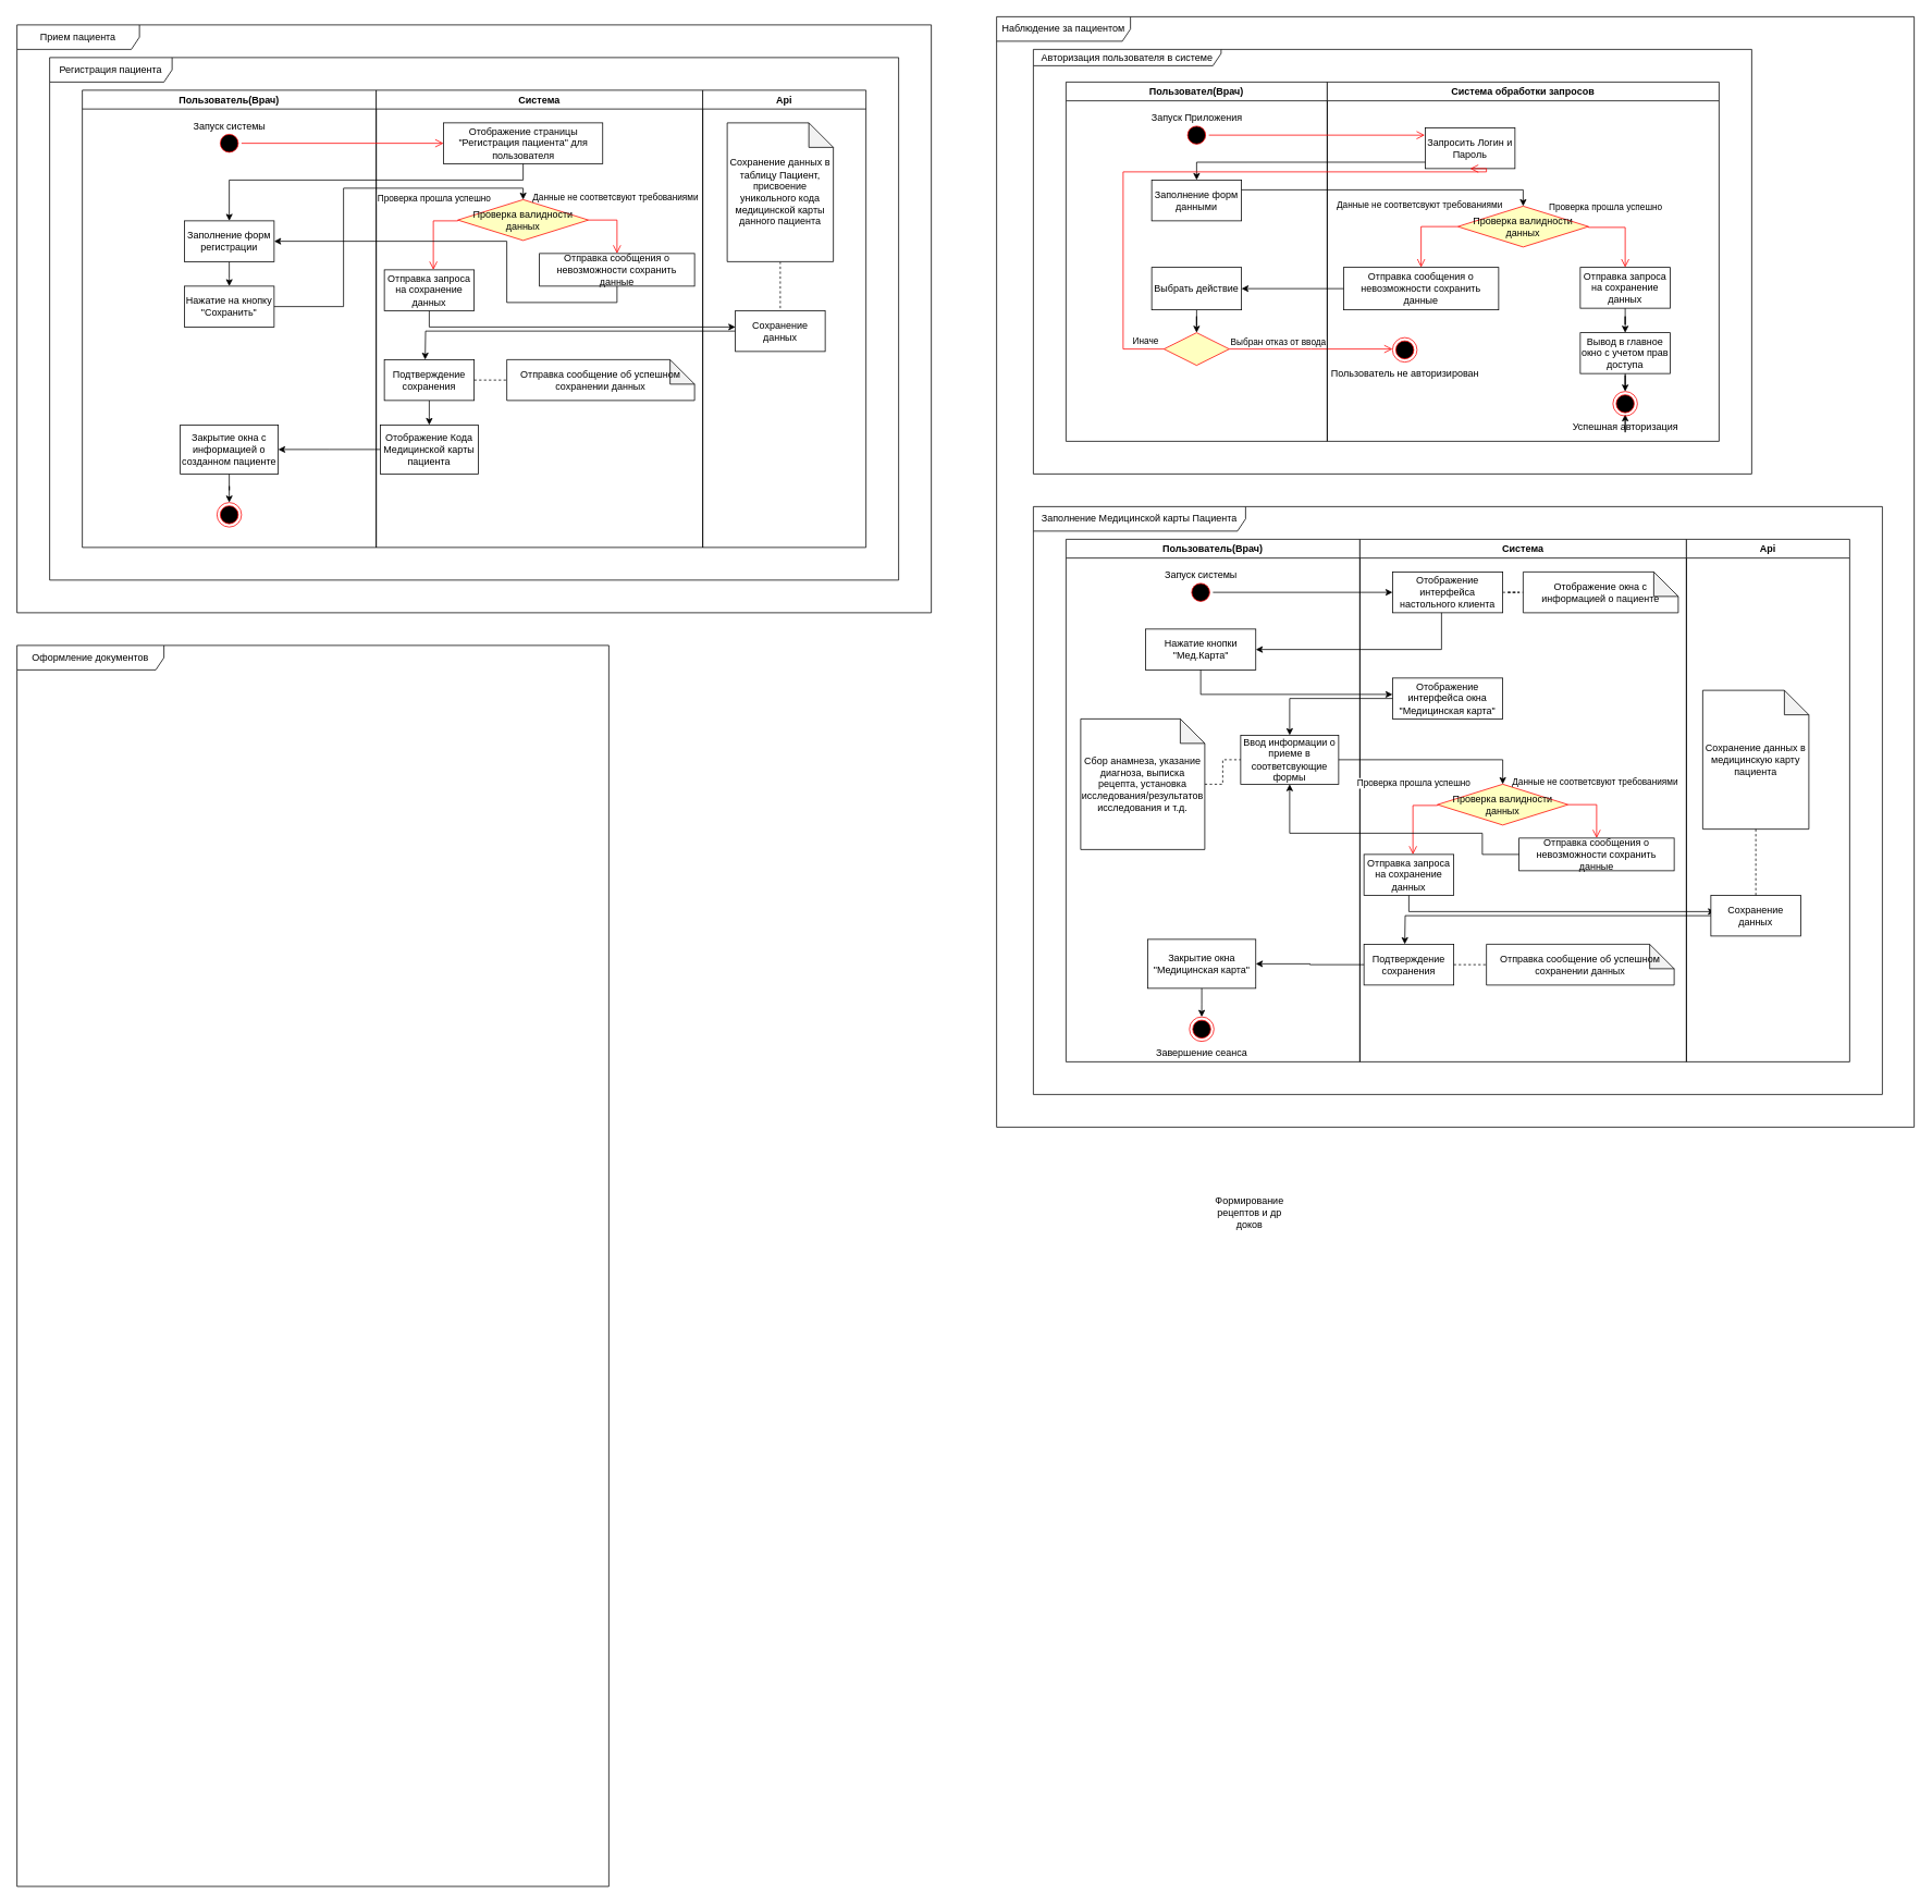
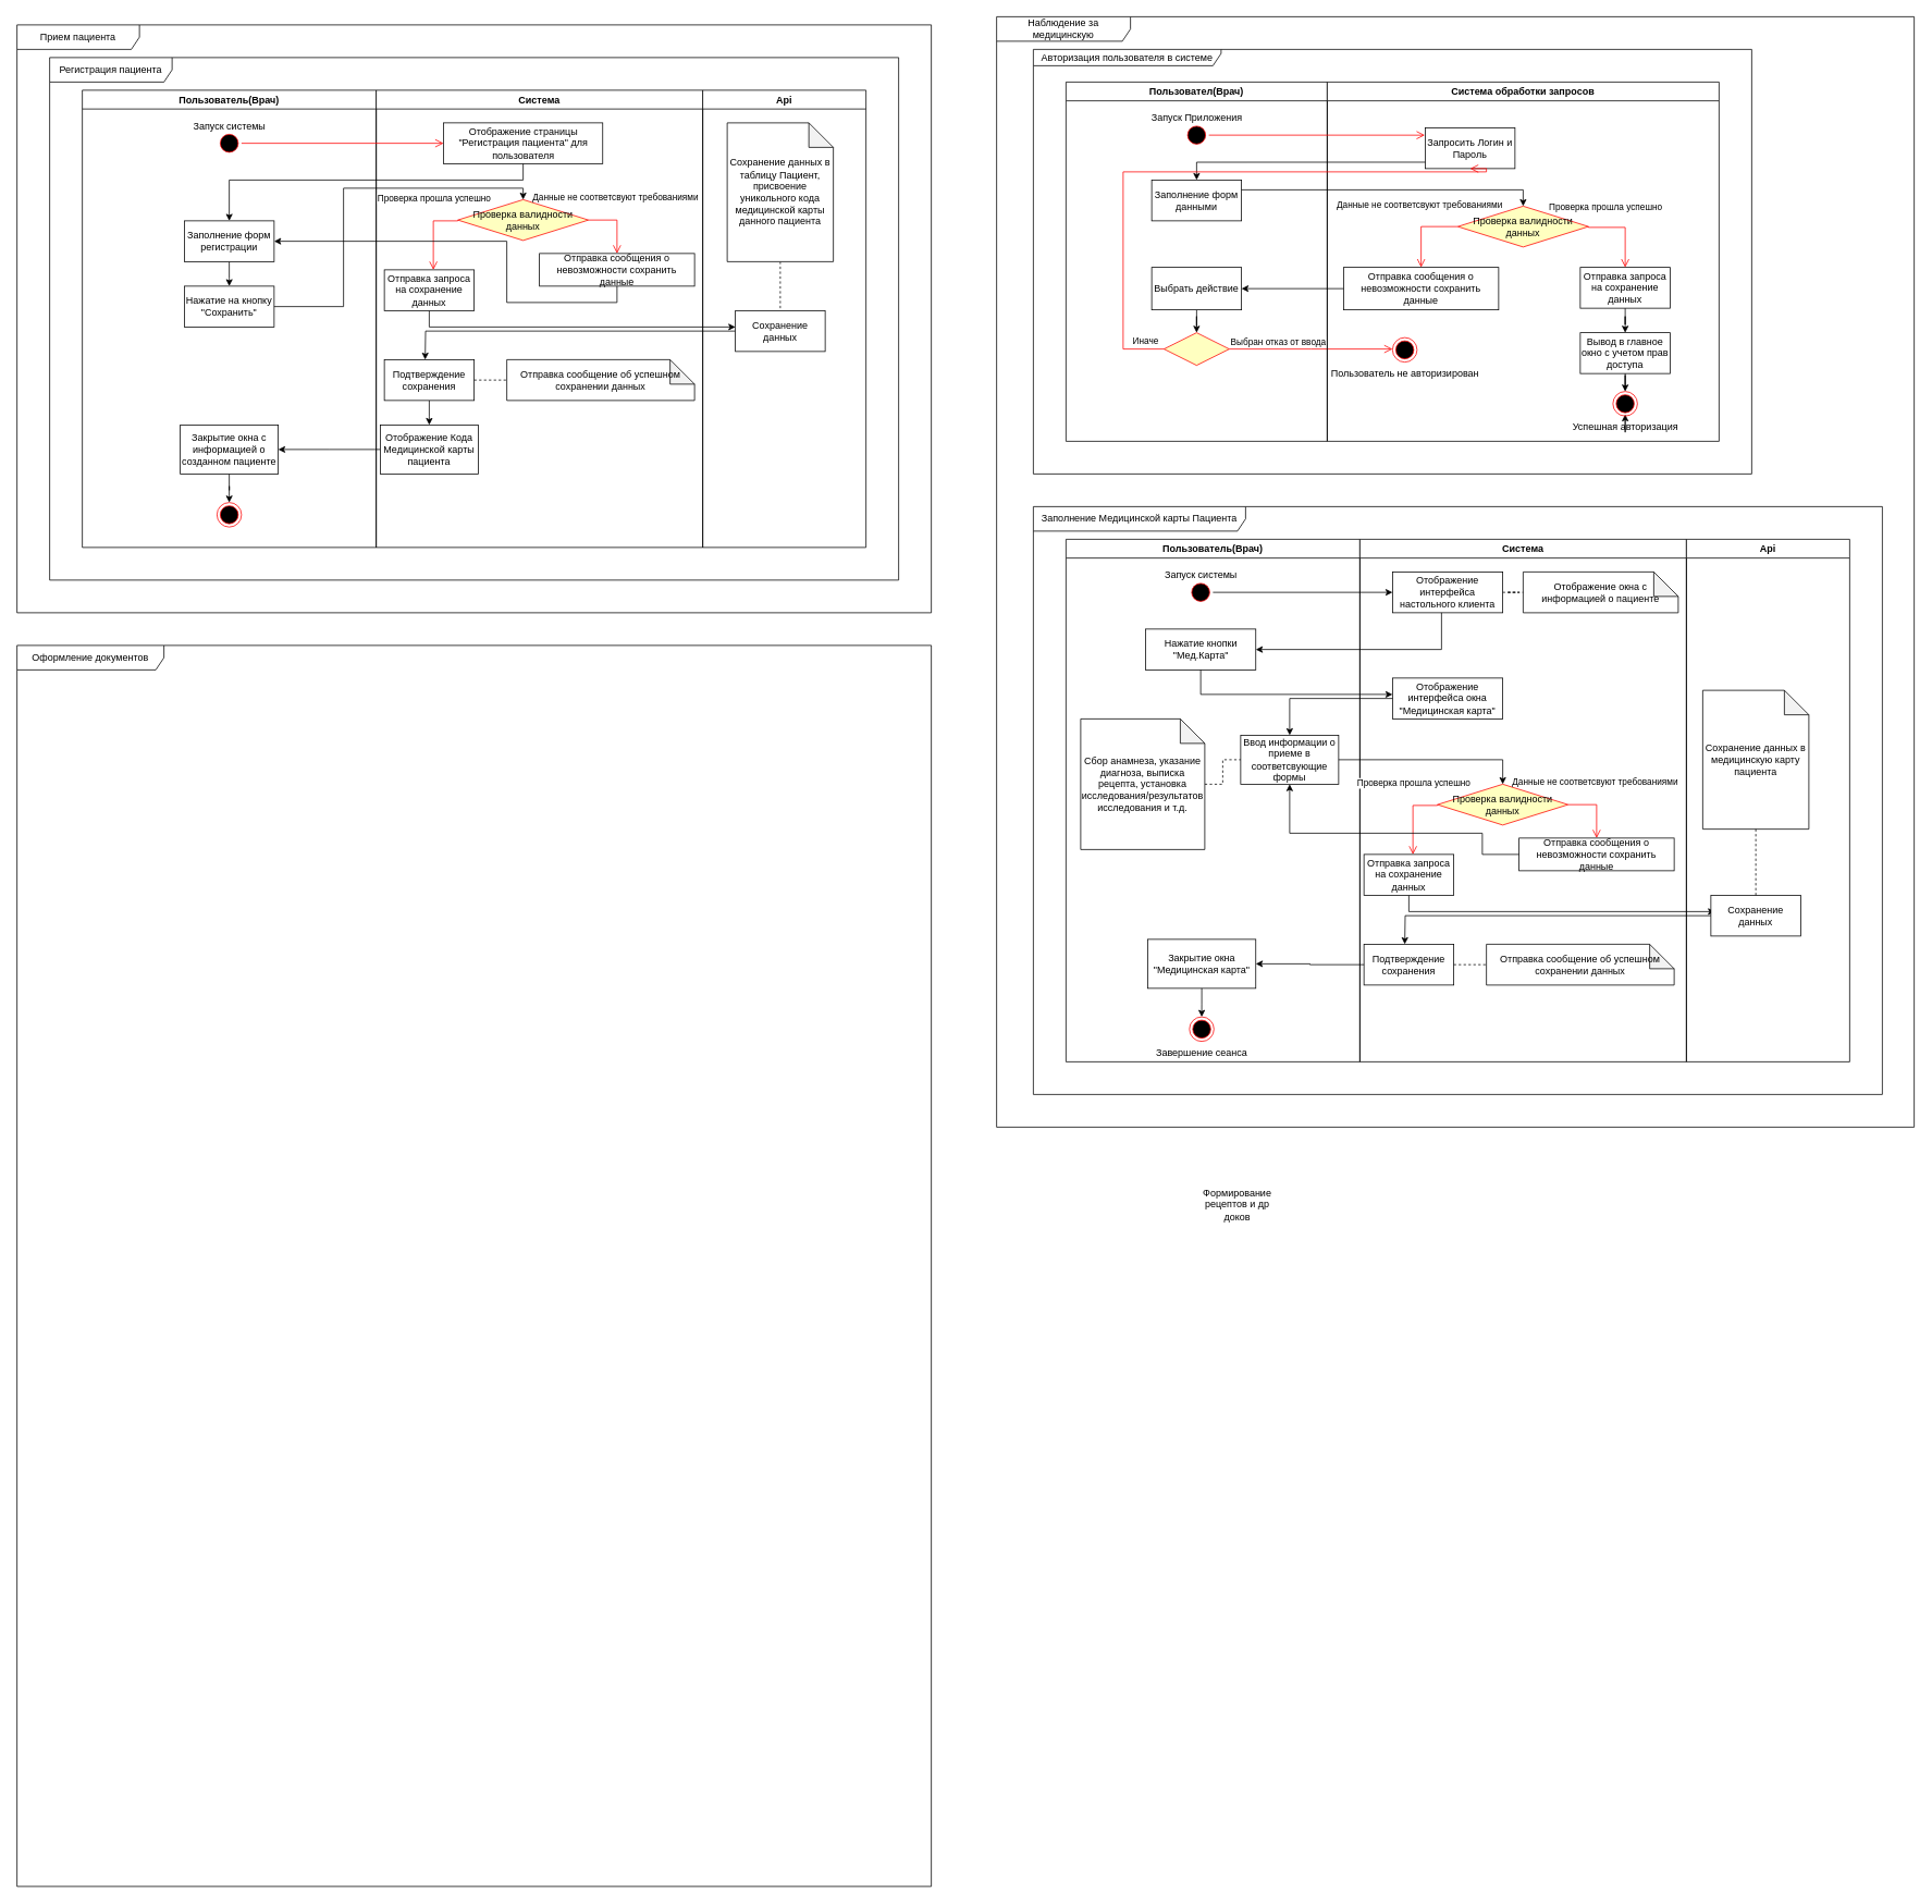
- <mxCell id="97" value="Наблюдение за пациентом" style="shape=umlFrame;whiteSpace=wrap;html=1;pointerEvents=0;width=164;height=30;" parent="1" vertex="1"><mxGeometry x="1220" y="20" width="1124" height="1360" as="geometry" /></mxCell>
+ <mxCell id="97" value="Наблюдение за медицинскую" style="shape=umlFrame;whiteSpace=wrap;html=1;pointerEvents=0;width=164;height=30;" parent="1" vertex="1"><mxGeometry x="1220" y="20" width="1124" height="1360" as="geometry" /></mxCell>
- <mxCell id="99" value="Формирование рецептов и др доков" style="text;html=1;align=center;verticalAlign=middle;whiteSpace=wrap;rounded=0;" vertex="1" parent="1"><mxGeometry x="1500" y="1470" width="60" height="30" as="geometry" /></mxCell>
+ <mxCell id="99" value="Формирование рецептов и др доков" style="text;html=1;align=center;verticalAlign=middle;whiteSpace=wrap;rounded=0;" vertex="1" parent="1"><mxGeometry x="1485" y="1460" width="60" height="30" as="geometry" /></mxCell>
- <mxCell id="98" value="Оформление документов" style="shape=umlFrame;whiteSpace=wrap;html=1;pointerEvents=0;width=180;height=30;" parent="1" vertex="1"><mxGeometry x="20" y="790" width="725" height="1520" as="geometry" /></mxCell>
+ <mxCell id="98" value="Оформление документов" style="shape=umlFrame;whiteSpace=wrap;html=1;pointerEvents=0;width=180;height=30;" parent="1" vertex="1"><mxGeometry y="790" width="1120" height="1520" as="geometry" x="20" /></mxCell>
